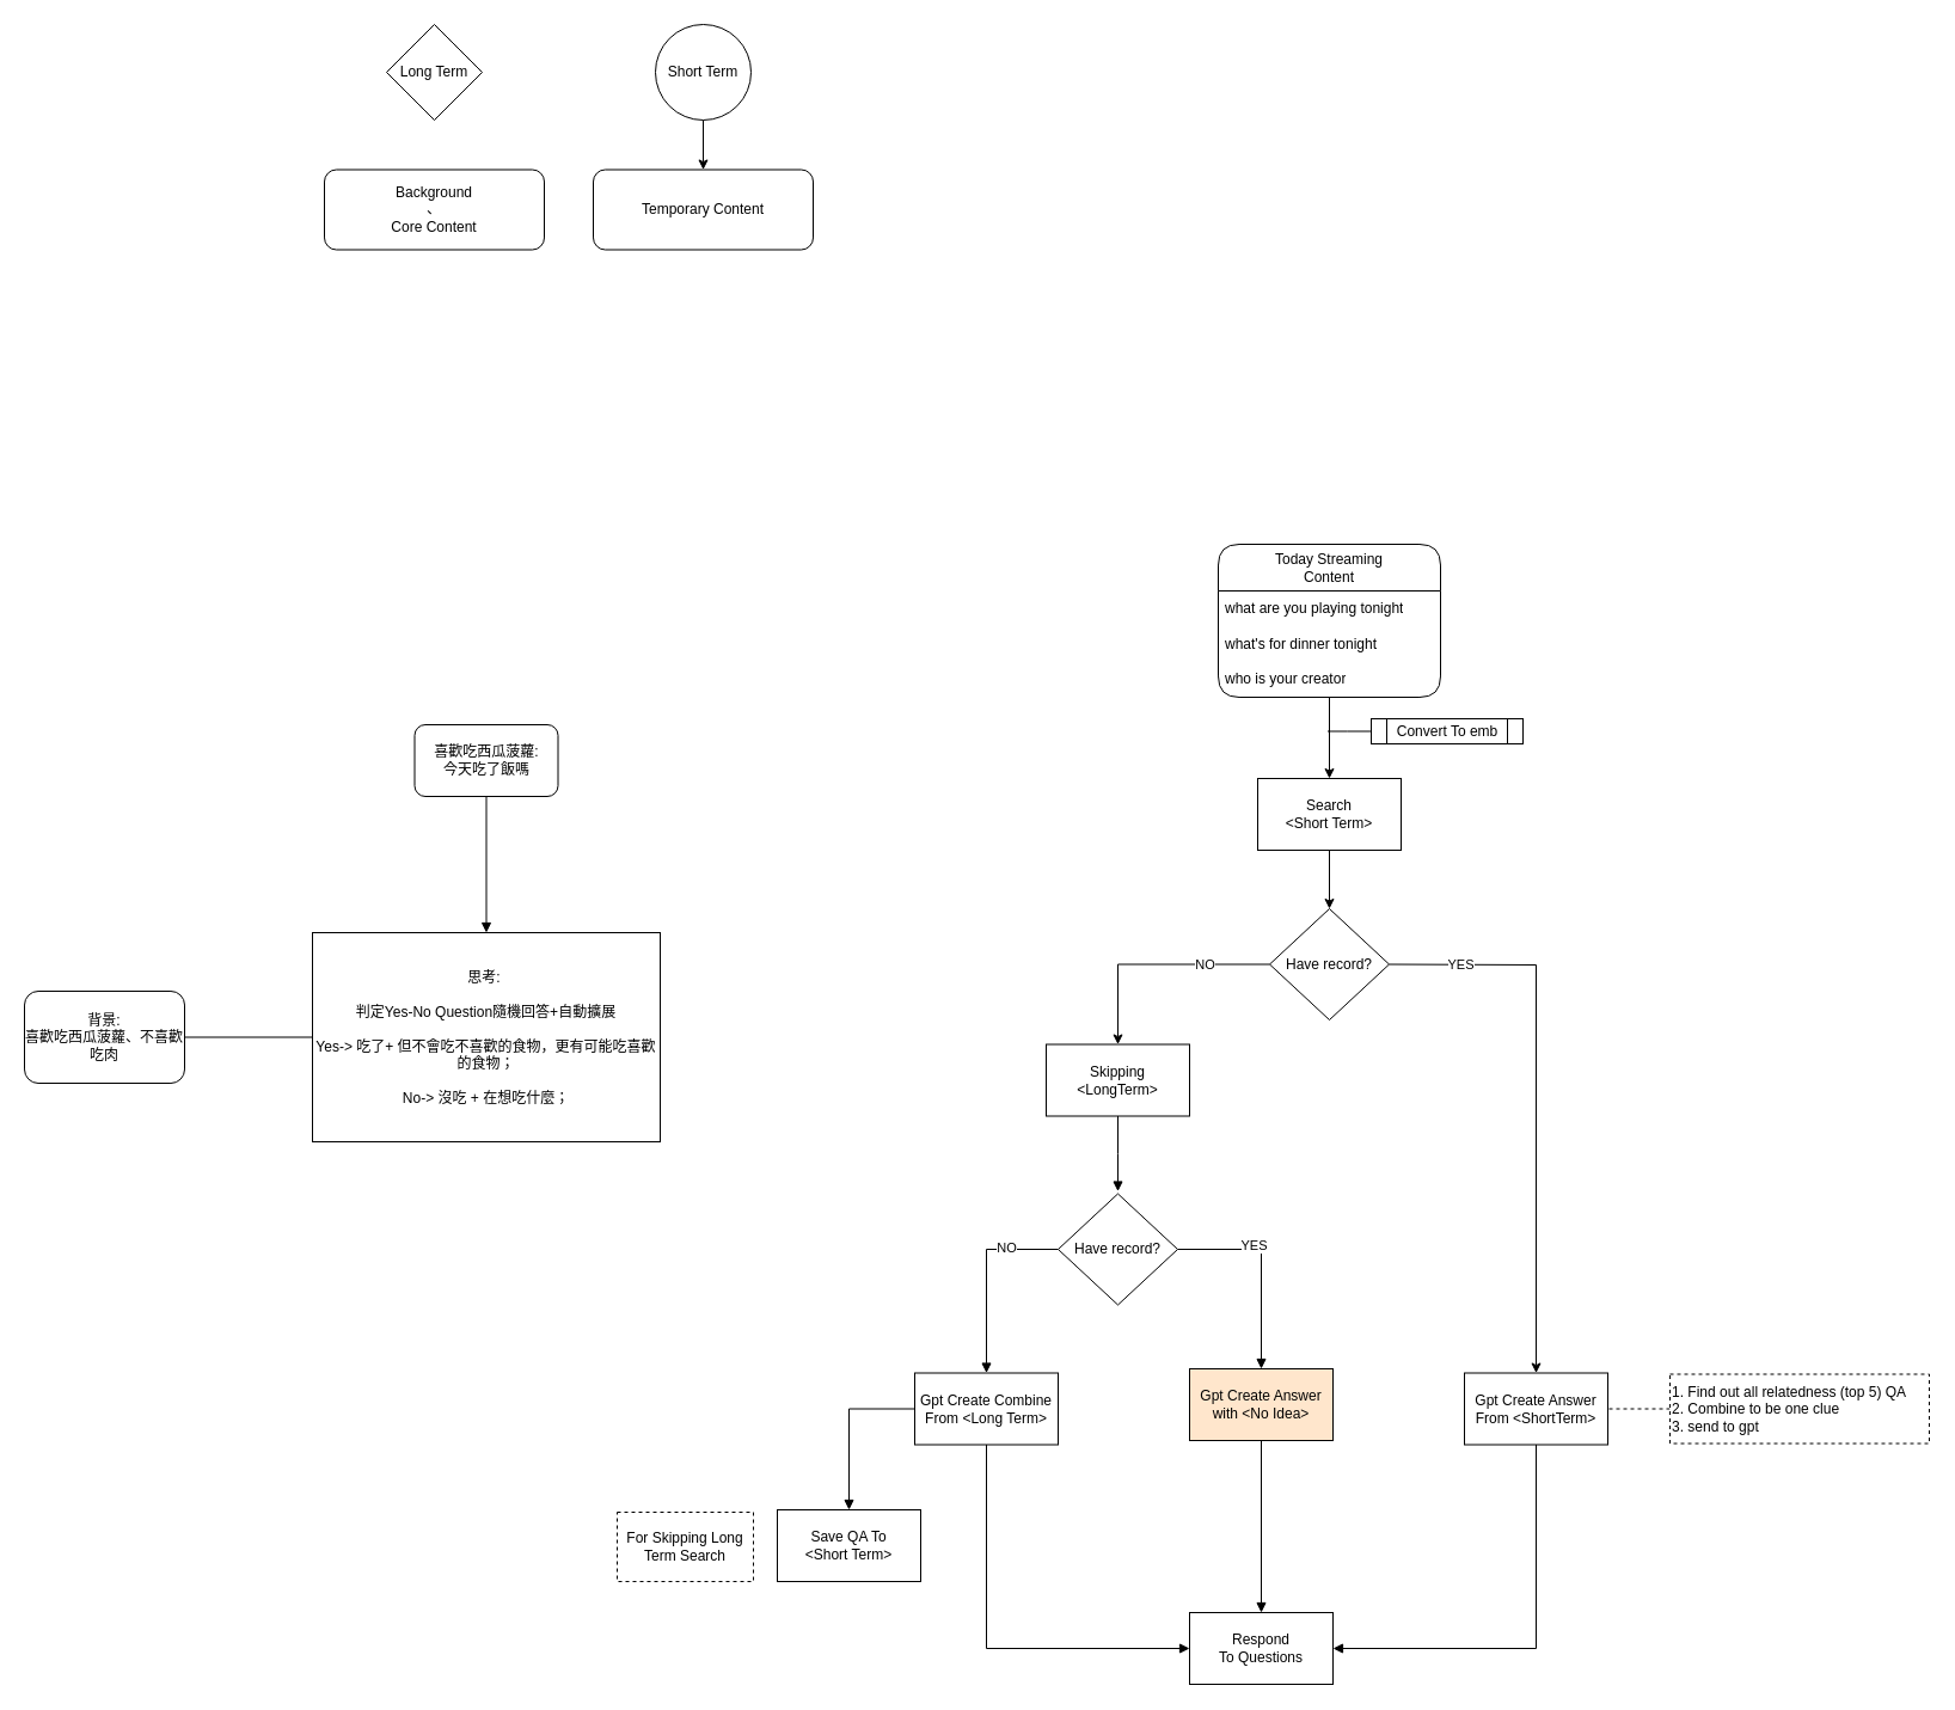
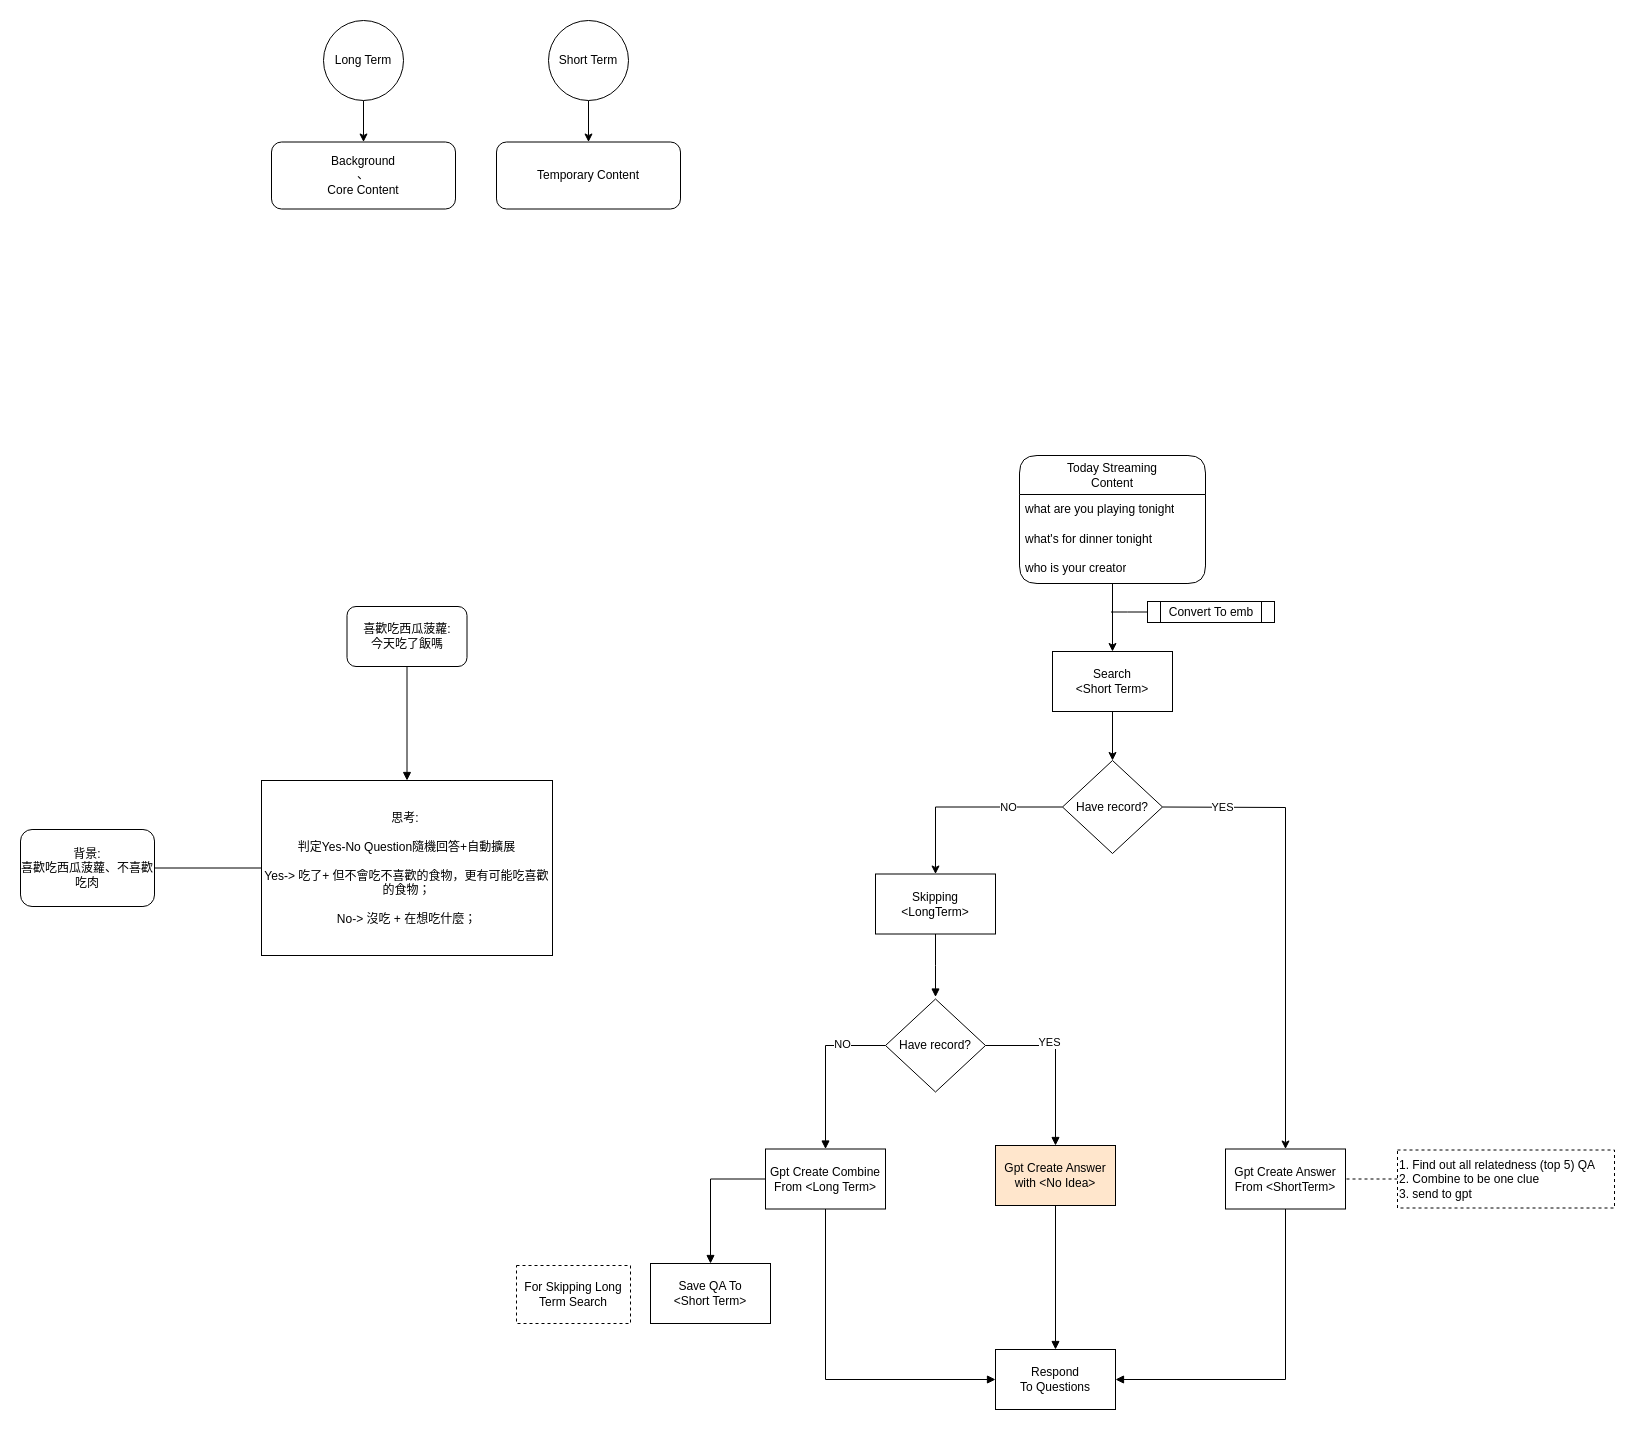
- <mxCell id="9" value="Long Term" style="rhombus;whiteSpace=wrap;html=1;aspect=fixed;" vertex="1" parent="1"><mxGeometry x="323" y="20" width="80" height="80" as="geometry" /></mxCell>
+ <mxCell id="9" value="Long Term" style="ellipse;whiteSpace=wrap;html=1;aspect=fixed;" vertex="1" parent="1"><mxGeometry x="323" y="20" width="80" height="80" as="geometry" /></mxCell>
+ <mxCell id="8" value="" style="edgeStyle=orthogonalEdgeStyle;rounded=0;orthogonalLoop=1;jettySize=auto;html=1;" edge="1" parent="1" source="9" target="2"><mxGeometry relative="1" as="geometry" /></mxCell>
